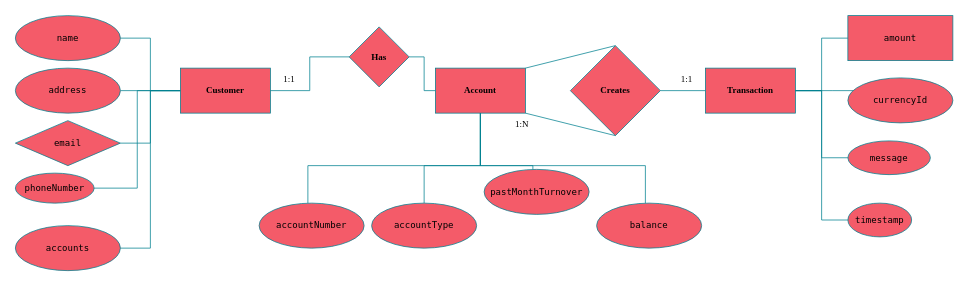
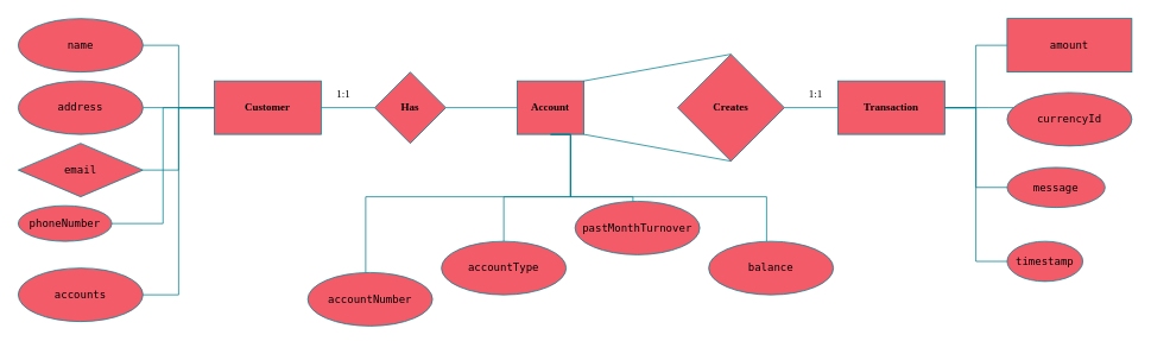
- <mxCell id="33" value="Has" style="rhombus;whiteSpace=wrap;html=1;rounded=0;strokeColor=#028090;align=center;verticalAlign=middle;fontFamily=Lucida Console;fontSize=12;fontColor=#000000;labelBackgroundColor=none;fillColor=#F45B69;fontStyle=1" vertex="1" parent="1"><mxGeometry x="465" y="35" width="80" height="80" as="geometry" /></mxCell>
+ <mxCell id="33" value="Has" style="rhombus;whiteSpace=wrap;html=1;rounded=0;strokeColor=#028090;align=center;verticalAlign=middle;fontFamily=Lucida Console;fontSize=12;fontColor=#000000;labelBackgroundColor=none;fillColor=#F45B69;fontStyle=1" vertex="1" parent="1"><mxGeometry x="420" y="80" width="80" height="80" as="geometry" /></mxCell>
- <mxCell id="24" value="Account" style="rounded=0;whiteSpace=wrap;html=1;strokeColor=#028090;fontColor=#000000;fillColor=#F45B69;labelBackgroundColor=none;fontFamily=Lucida Console;fontStyle=1" vertex="1" parent="1"><mxGeometry x="580" y="90" width="120" height="60" as="geometry" /></mxCell>
+ <mxCell id="24" value="Account" style="rounded=0;whiteSpace=wrap;html=1;strokeColor=#028090;fontColor=#000000;fillColor=#F45B69;labelBackgroundColor=none;fontFamily=Lucida Console;fontStyle=1" vertex="1" parent="1"><mxGeometry x="580" y="90" width="75" height="60" as="geometry" /></mxCell>
- <mxCell id="39" value="1:N" style="text;html=1;align=center;verticalAlign=middle;resizable=0;points=[];autosize=1;strokeColor=none;fillColor=none;fontFamily=Lucida Console;fontSize=12;fontColor=#000000;labelBackgroundColor=none;" vertex="1" parent="1"><mxGeometry x="670" y="150" width="50" height="30" as="geometry" /></mxCell>
- <mxCell id="26" value="&lt;pre class=&quot;notranslate&quot;&gt;&lt;code&gt;accountNumber&lt;/code&gt;&lt;/pre&gt;" style="ellipse;whiteSpace=wrap;html=1;rounded=0;strokeColor=#028090;align=center;verticalAlign=middle;fontFamily=Lucida Console;fontSize=12;fontColor=#000000;labelBackgroundColor=none;fillColor=#F45B69;" vertex="1" parent="1"><mxGeometry x="345" y="270" width="140" height="60" as="geometry" /></mxCell>
+ <mxCell id="26" value="&lt;pre class=&quot;notranslate&quot;&gt;&lt;code&gt;accountNumber&lt;/code&gt;&lt;/pre&gt;" style="ellipse;whiteSpace=wrap;html=1;rounded=0;strokeColor=#028090;align=center;verticalAlign=middle;fontFamily=Lucida Console;fontSize=12;fontColor=#000000;labelBackgroundColor=none;fillColor=#F45B69;" vertex="1" parent="1"><mxGeometry x="345" y="305" width="140" height="60" as="geometry" /></mxCell>
